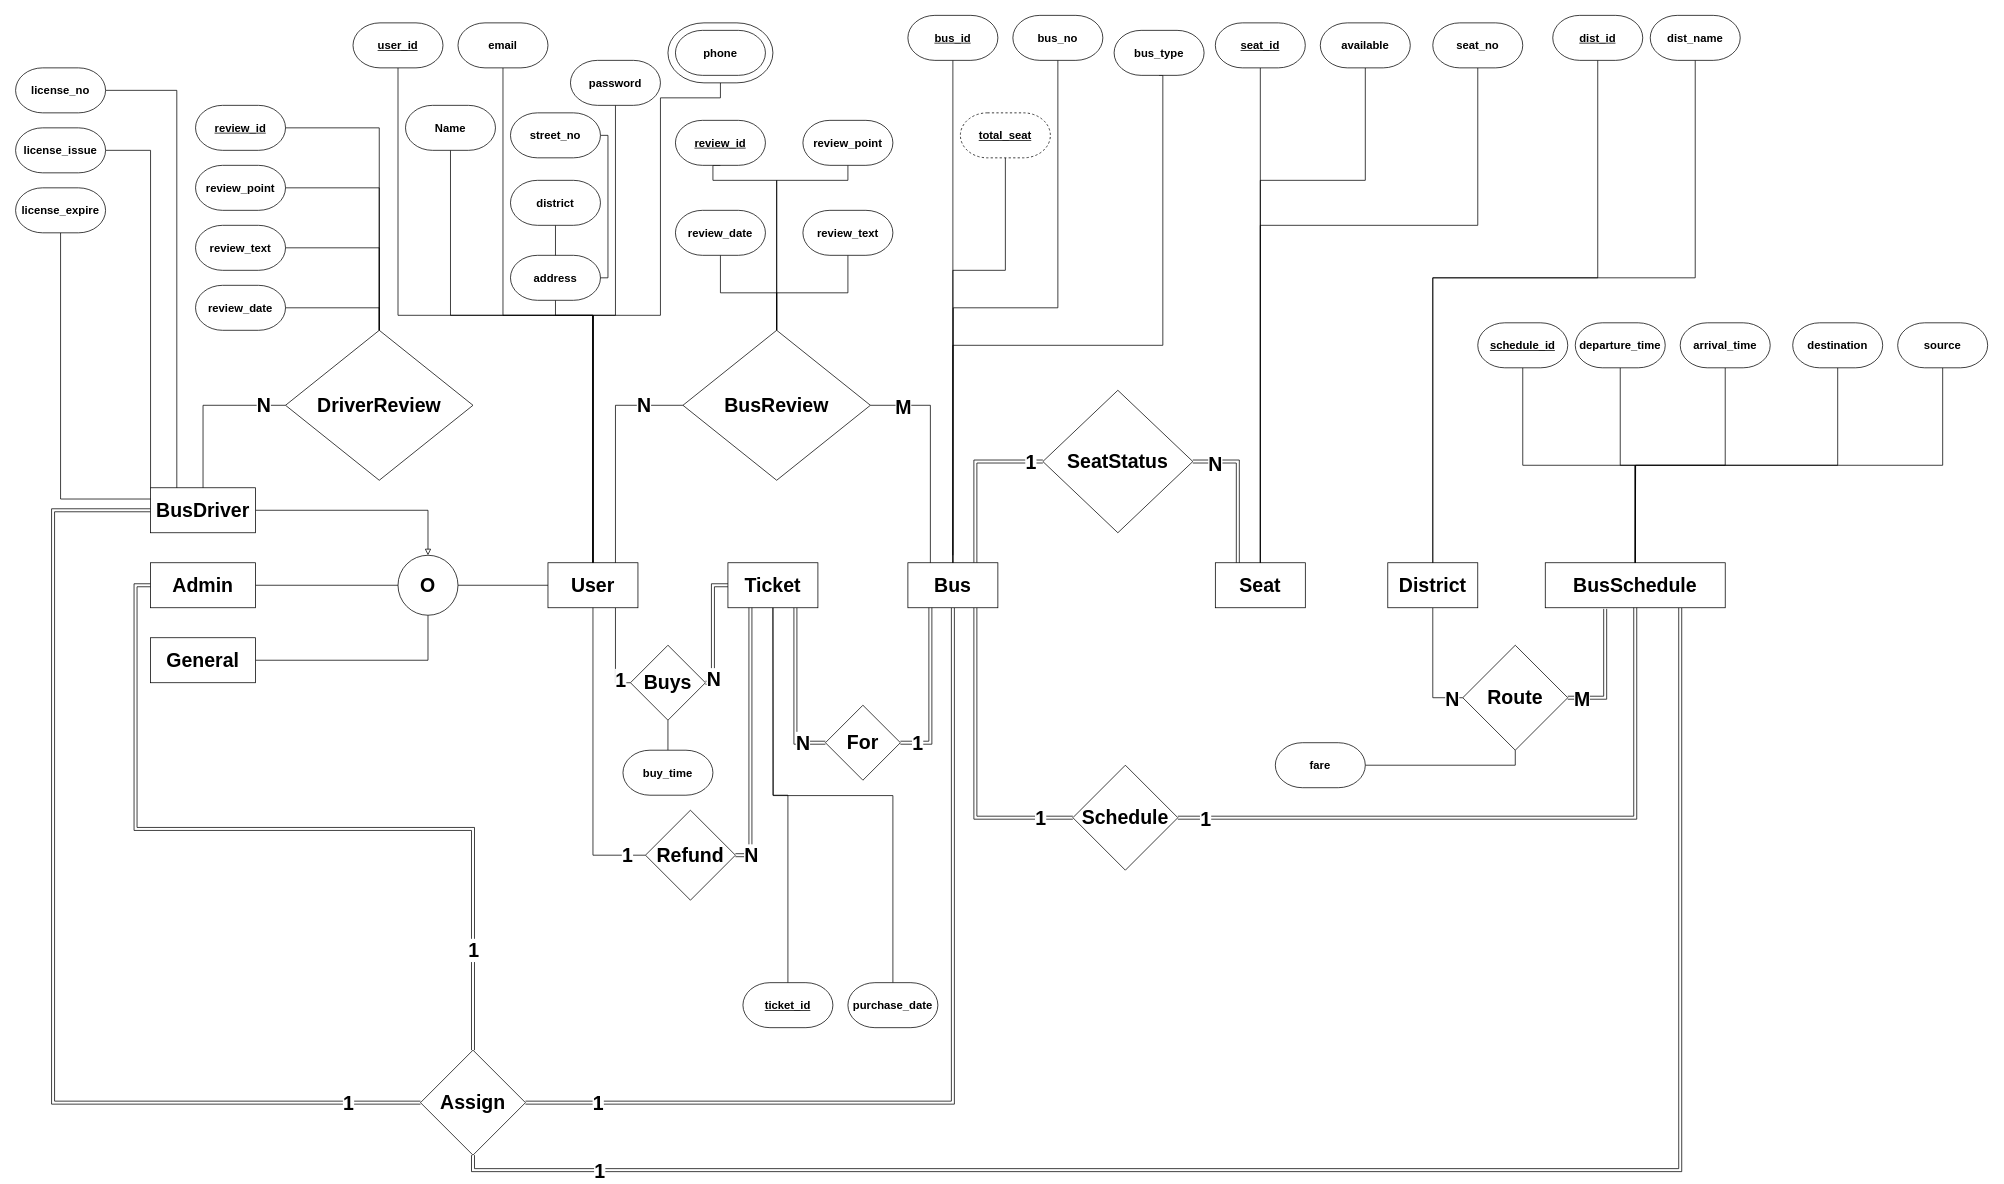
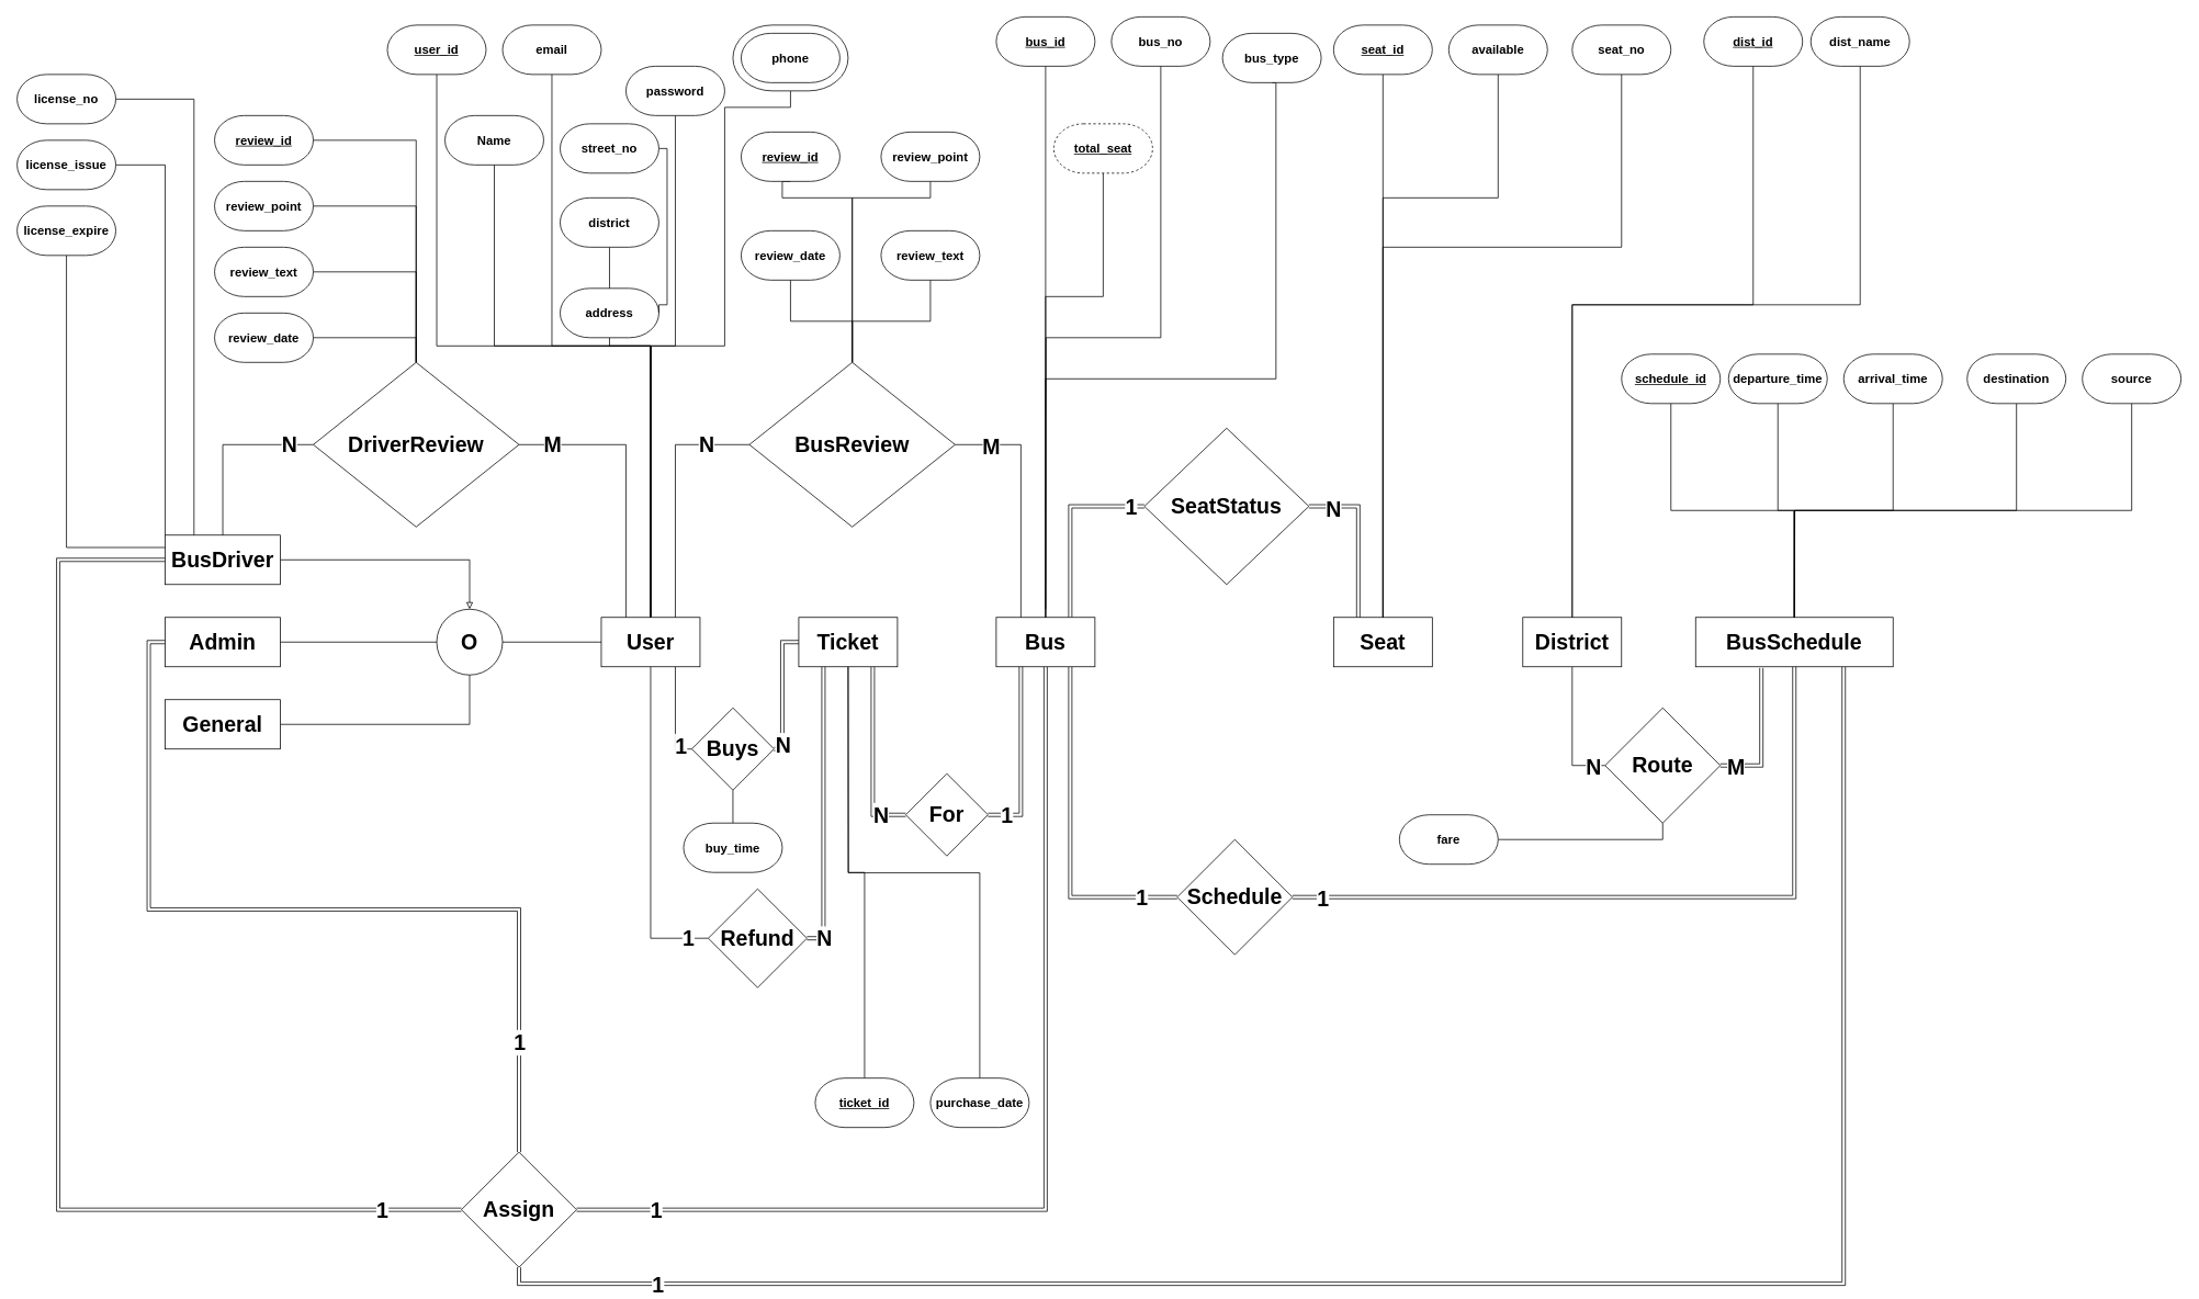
- <mxCell id="134" value="&lt;font style=&quot;font-size: 15px;&quot;&gt;address&lt;/font&gt;" style="rounded=1;whiteSpace=wrap;html=1;arcSize=60;fontFamily=Helvetica;fontSize=11;fontColor=default;fontStyle=1" parent="1" vertex="1"><mxGeometry x="680" y="340" width="120" height="60" as="geometry" /></mxCell>
+ <mxCell id="134" value="&lt;font style=&quot;font-size: 15px;&quot;&gt;address&lt;/font&gt;" style="rounded=1;whiteSpace=wrap;html=1;arcSize=60;fontFamily=Helvetica;fontSize=11;fontColor=default;fontStyle=1" parent="1" vertex="1"><mxGeometry x="680" y="350" width="120" height="60" as="geometry" /></mxCell>
+ <mxCell id="60" style="edgeStyle=orthogonalEdgeStyle;rounded=0;orthogonalLoop=1;jettySize=auto;html=1;exitX=1;exitY=0.5;exitDx=0;exitDy=0;entryX=0.25;entryY=0;entryDx=0;entryDy=0;endArrow=none;endFill=0;fontStyle=1" parent="1" source="64" target="7" edge="1"><mxGeometry relative="1" as="geometry" /></mxCell>
+ <mxCell id="61" value="M" style="edgeLabel;html=1;align=center;verticalAlign=middle;resizable=0;points=[];fontSize=26;fontFamily=Helvetica;fontColor=default;fontStyle=1" parent="60" vertex="1" connectable="0"><mxGeometry x="-0.783" y="-6" relative="1" as="geometry"><mxPoint x="3" y="-6" as="offset" /></mxGeometry></mxCell>
